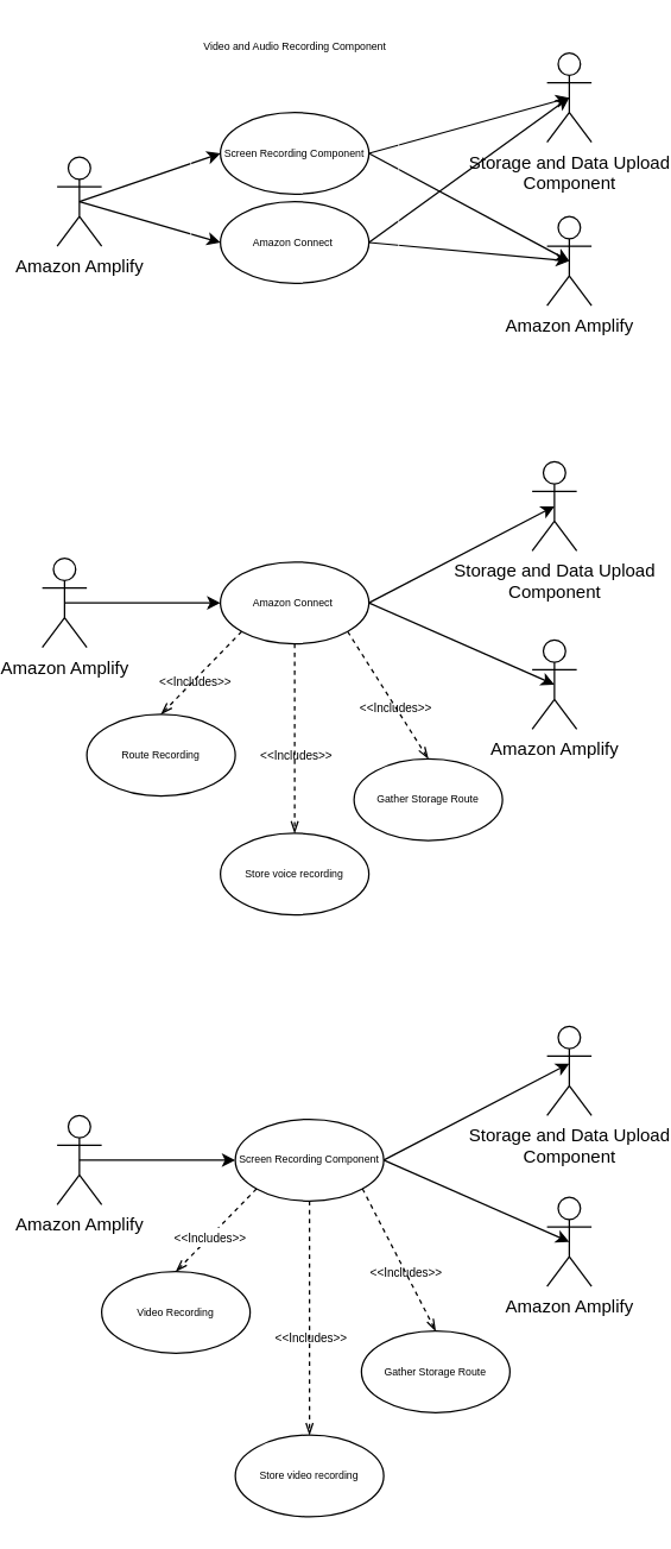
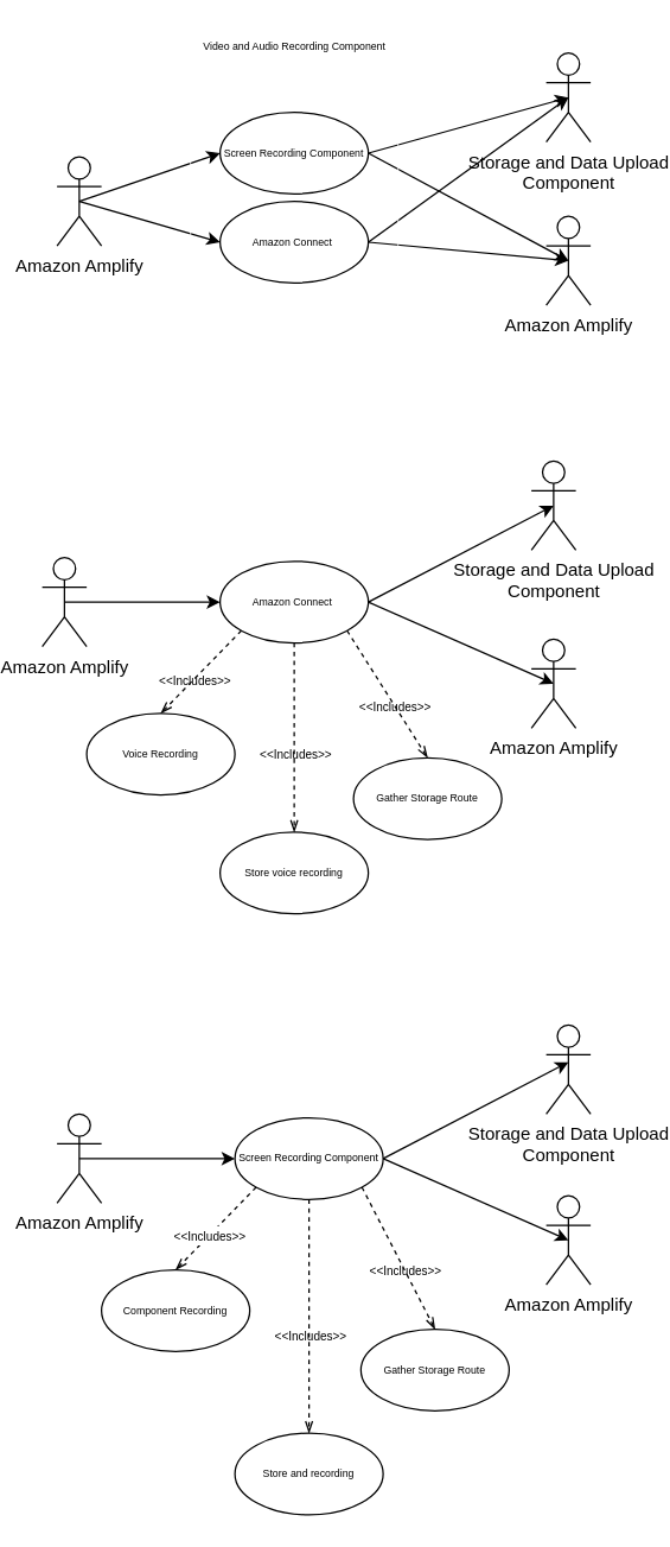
- <mxCell id="20" value="Route Recording" style="ellipse;fontSize=7;fillColor=none;" parent="1" vertex="1"><mxGeometry x="50" y="480" width="100" height="55" as="geometry" /></mxCell>
+ <mxCell id="20" value="Voice Recording" style="ellipse;fontSize=7;fillColor=none;" parent="1" vertex="1"><mxGeometry x="50" y="480" width="100" height="55" as="geometry" /></mxCell>
- <mxCell id="19" value="Video Recording" style="ellipse;fontSize=7;fillColor=none;" parent="1" vertex="1"><mxGeometry x="60" y="855" width="100" height="55" as="geometry" /></mxCell>
+ <mxCell id="19" value="Component Recording" style="ellipse;fontSize=7;fillColor=none;" parent="1" vertex="1"><mxGeometry x="60" y="855" width="100" height="55" as="geometry" /></mxCell>
- <mxCell id="21" value="Store video recording" style="ellipse;fontSize=7;fillColor=none;" parent="1" vertex="1"><mxGeometry x="150" y="965" width="100" height="55" as="geometry" /></mxCell>
+ <mxCell id="21" value="Store and recording" style="ellipse;fontSize=7;fillColor=none;" parent="1" vertex="1"><mxGeometry x="150" y="965" width="100" height="55" as="geometry" /></mxCell>
